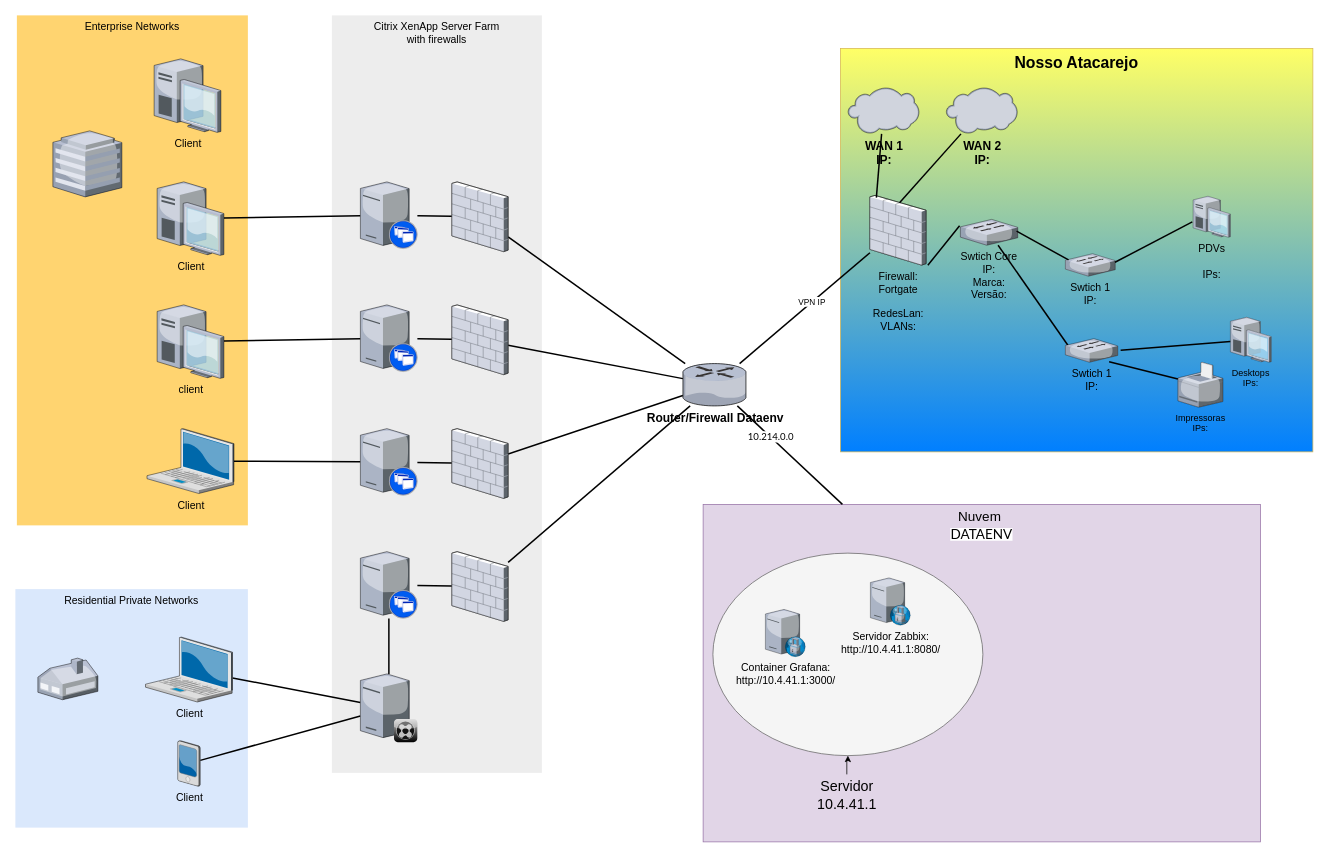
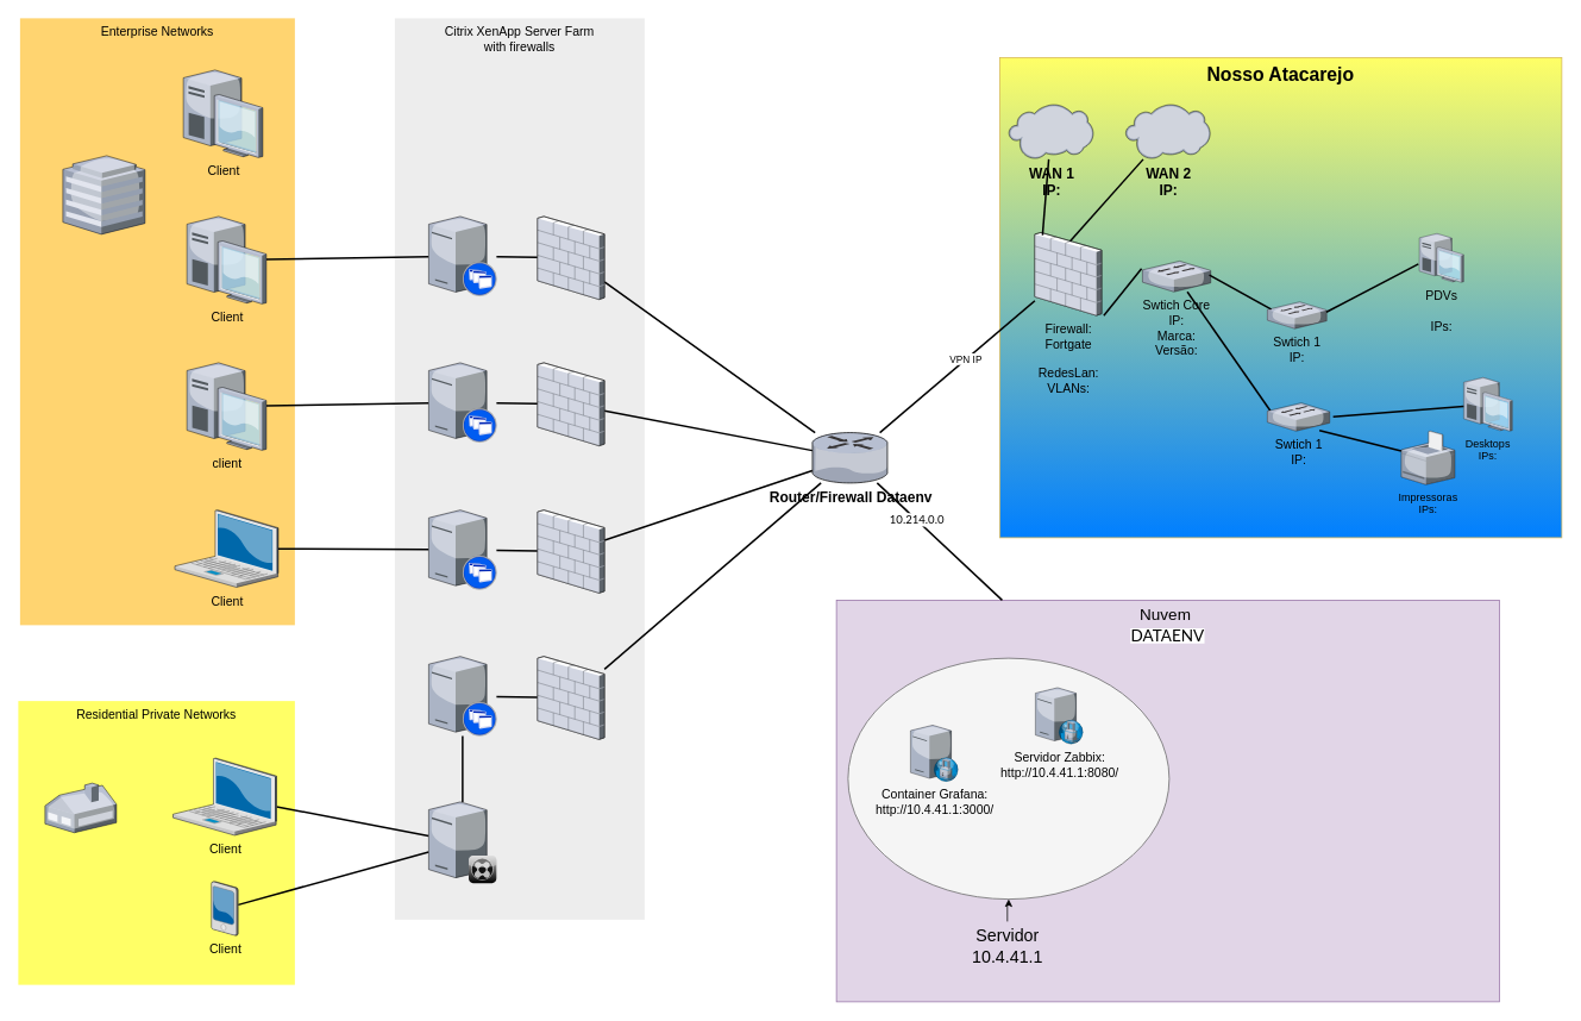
- <mxCell id="6" value="Residential Private Networks" style="whiteSpace=wrap;html=1;fillColor=#dae8fc;fontSize=14;strokeColor=none;verticalAlign=top;" parent="1" vertex="1"><mxGeometry x="20" y="785" width="310" height="318" as="geometry" /></mxCell>
+ <mxCell id="6" value="Residential Private Networks" style="whiteSpace=wrap;html=1;fillColor=#ffff66;fontSize=14;strokeColor=none;verticalAlign=top;" parent="1" vertex="1"><mxGeometry x="20" y="785" width="310" height="318" as="geometry" /></mxCell>
